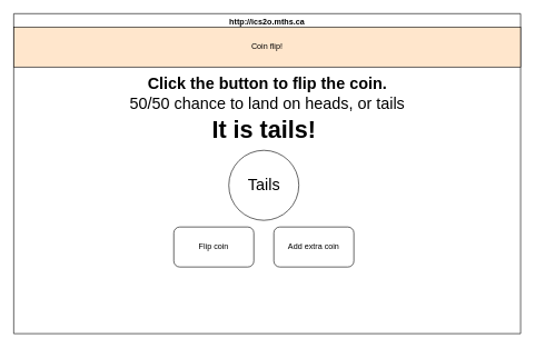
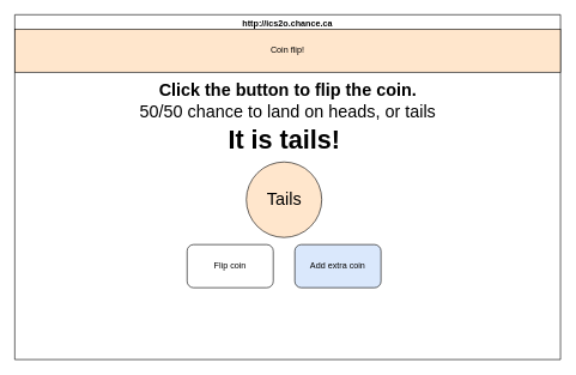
- <mxCell id="2" value="http://ics2o.mths.ca" style="swimlane;whiteSpace=wrap;html=1;" vertex="1" parent="1"><mxGeometry x="20" y="20" width="760" height="480" as="geometry" /></mxCell>
+ <mxCell id="2" value="http://ics2o.chance.ca" style="swimlane;whiteSpace=wrap;html=1;" vertex="1" parent="1"><mxGeometry x="20" y="20" width="760" height="480" as="geometry" /></mxCell>
- <mxCell id="8" value="&lt;font style=&quot;font-size: 24px;&quot;&gt;Tails&lt;/font&gt;" style="ellipse;whiteSpace=wrap;html=1;aspect=fixed;" vertex="1" parent="2"><mxGeometry x="322.5" y="205" width="105" height="105" as="geometry" /></mxCell>
+ <mxCell id="8" value="&lt;font style=&quot;font-size: 24px;&quot;&gt;Tails&lt;/font&gt;" style="ellipse;whiteSpace=wrap;html=1;aspect=fixed;fillColor=#ffe6cc;" vertex="1" parent="2"><mxGeometry x="322.5" y="205" width="105" height="105" as="geometry" /></mxCell>
- <mxCell id="6" value="Add extra coin" style="rounded=1;whiteSpace=wrap;html=1;" vertex="1" parent="2"><mxGeometry x="390" y="320" width="120" height="60" as="geometry" /></mxCell>
+ <mxCell id="6" value="Add extra coin" style="rounded=1;whiteSpace=wrap;html=1;fillColor=#dae8fc;" vertex="1" parent="2"><mxGeometry x="390" y="320" width="120" height="60" as="geometry" /></mxCell>
